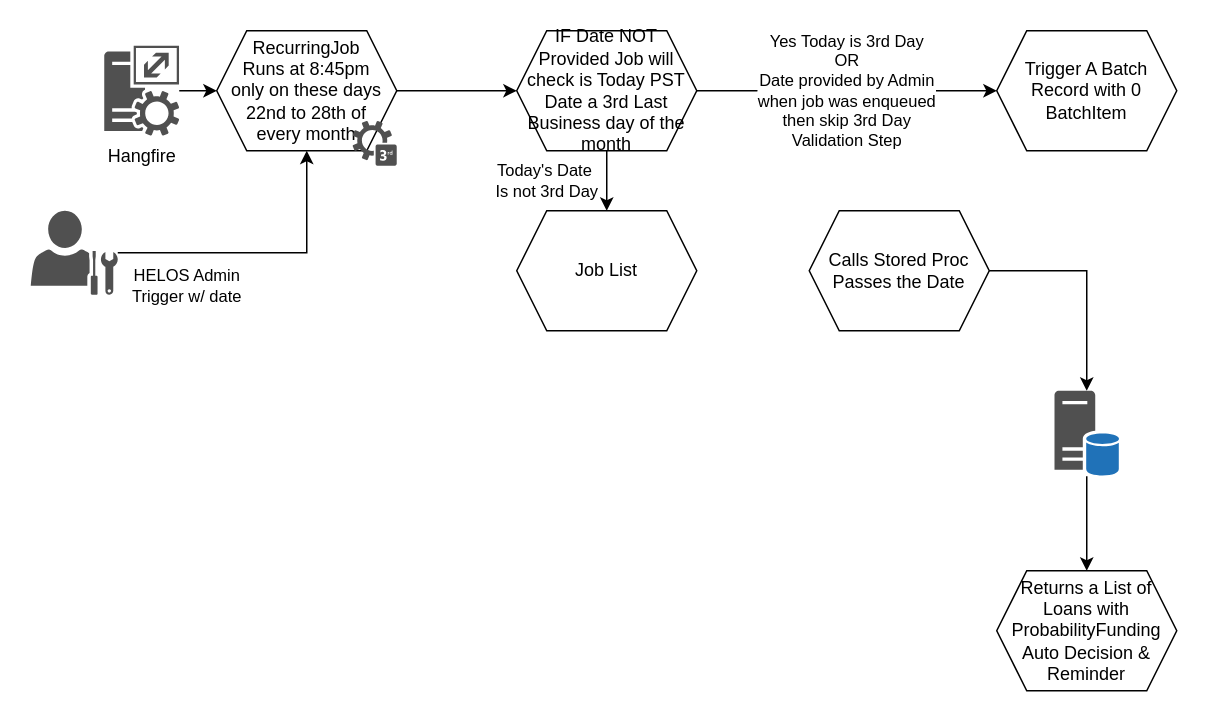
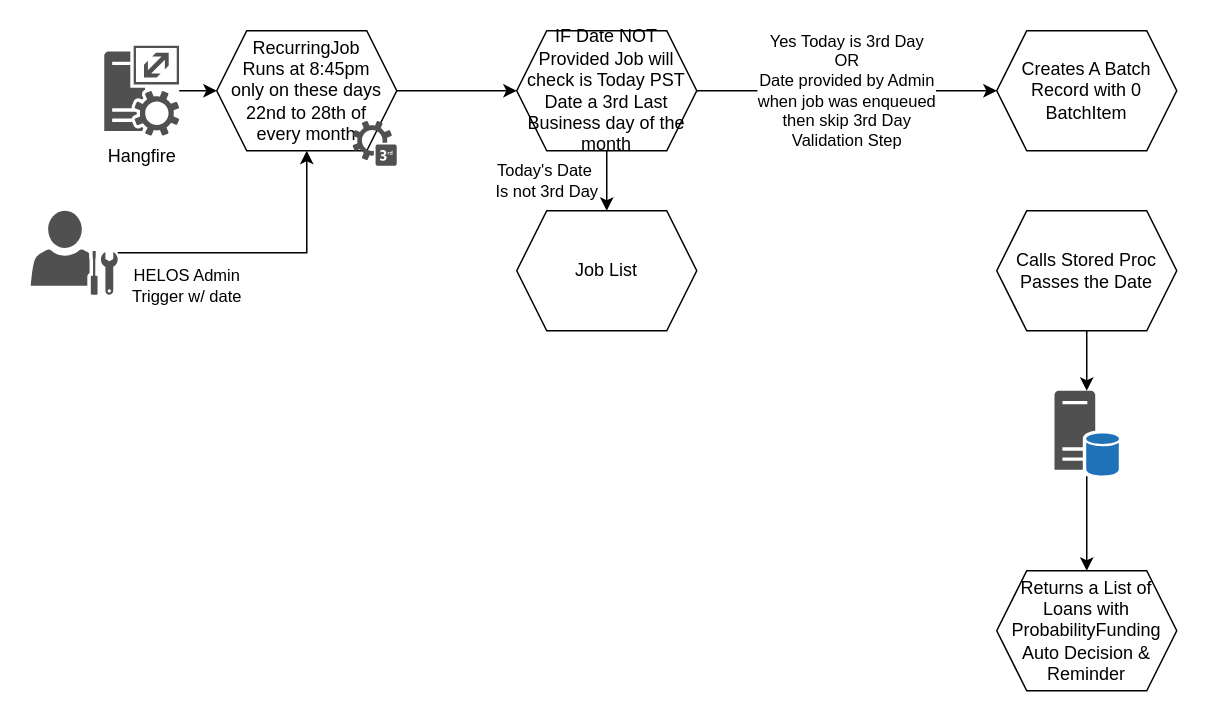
- <mxCell id="19" value="Trigger A Batch Record with 0 BatchItem" style="shape=hexagon;perimeter=hexagonPerimeter2;whiteSpace=wrap;html=1;fixedSize=1;" vertex="1" parent="1"><mxGeometry x="664" y="20" width="120" height="80" as="geometry" /></mxCell>
+ <mxCell id="19" value="Creates A Batch Record with 0 BatchItem" style="shape=hexagon;perimeter=hexagonPerimeter2;whiteSpace=wrap;html=1;fixedSize=1;" vertex="1" parent="1"><mxGeometry x="664" y="20" width="120" height="80" as="geometry" /></mxCell>
- <mxCell id="15" value="Calls Stored Proc&lt;br&gt;Passes the Date" style="shape=hexagon;perimeter=hexagonPerimeter2;whiteSpace=wrap;html=1;fixedSize=1;" vertex="1" parent="1"><mxGeometry x="539" y="140" width="120" height="80" as="geometry" /></mxCell>
+ <mxCell id="15" value="Calls Stored Proc&lt;br&gt;Passes the Date" style="shape=hexagon;perimeter=hexagonPerimeter2;whiteSpace=wrap;html=1;fixedSize=1;" vertex="1" parent="1"><mxGeometry x="664" y="140" width="120" height="80" as="geometry" /></mxCell>
